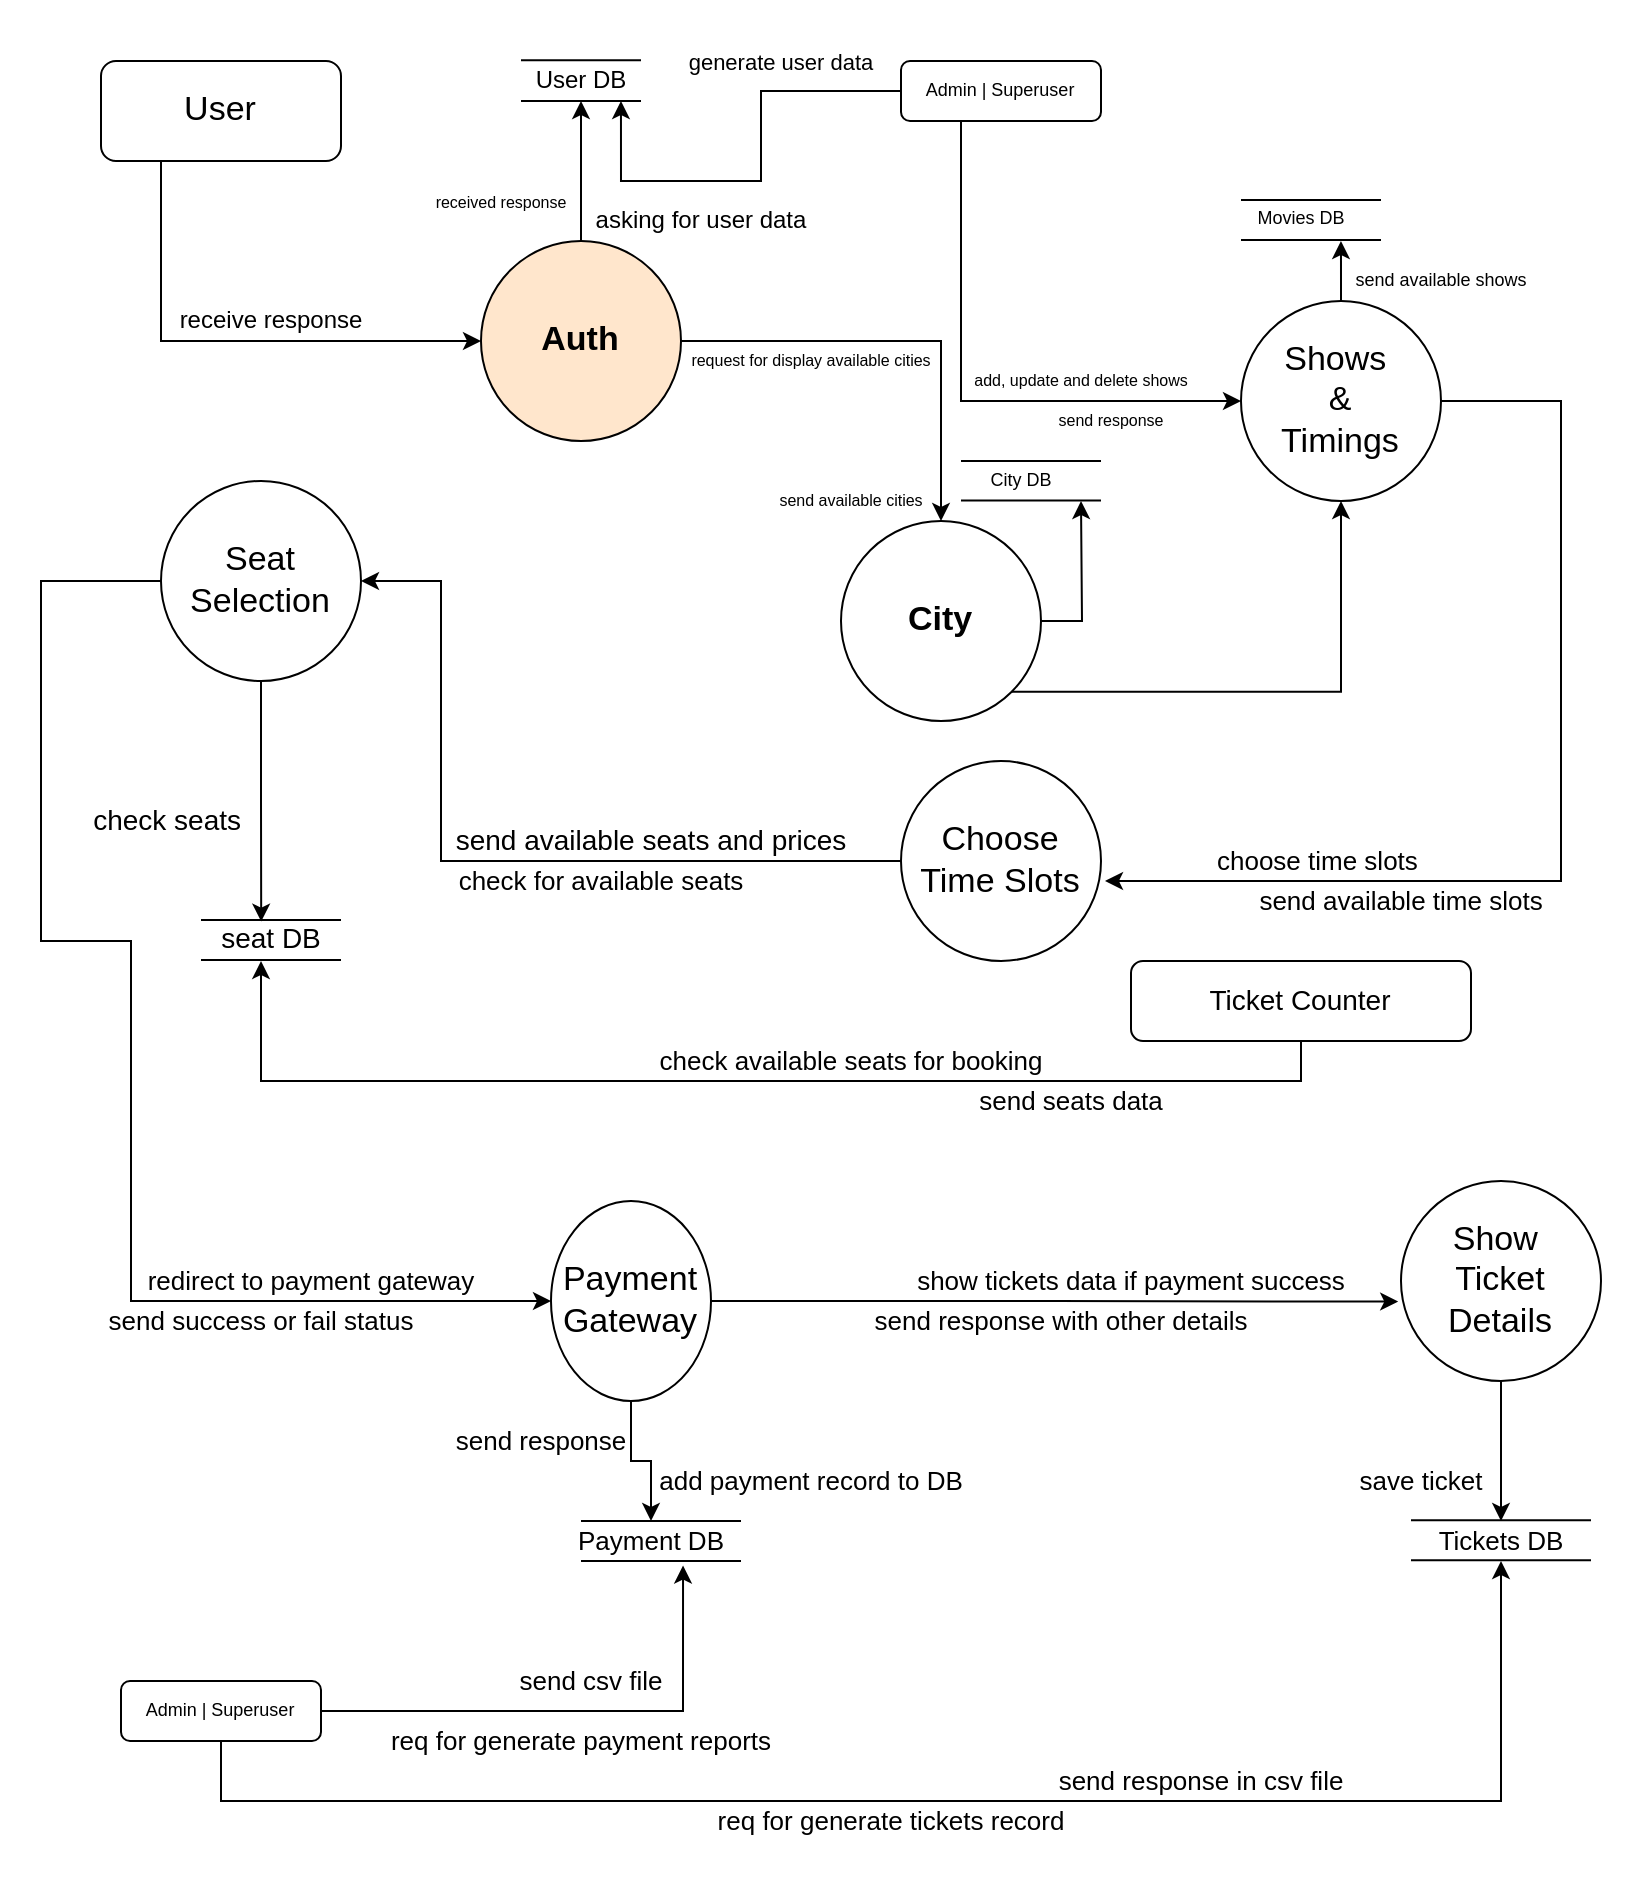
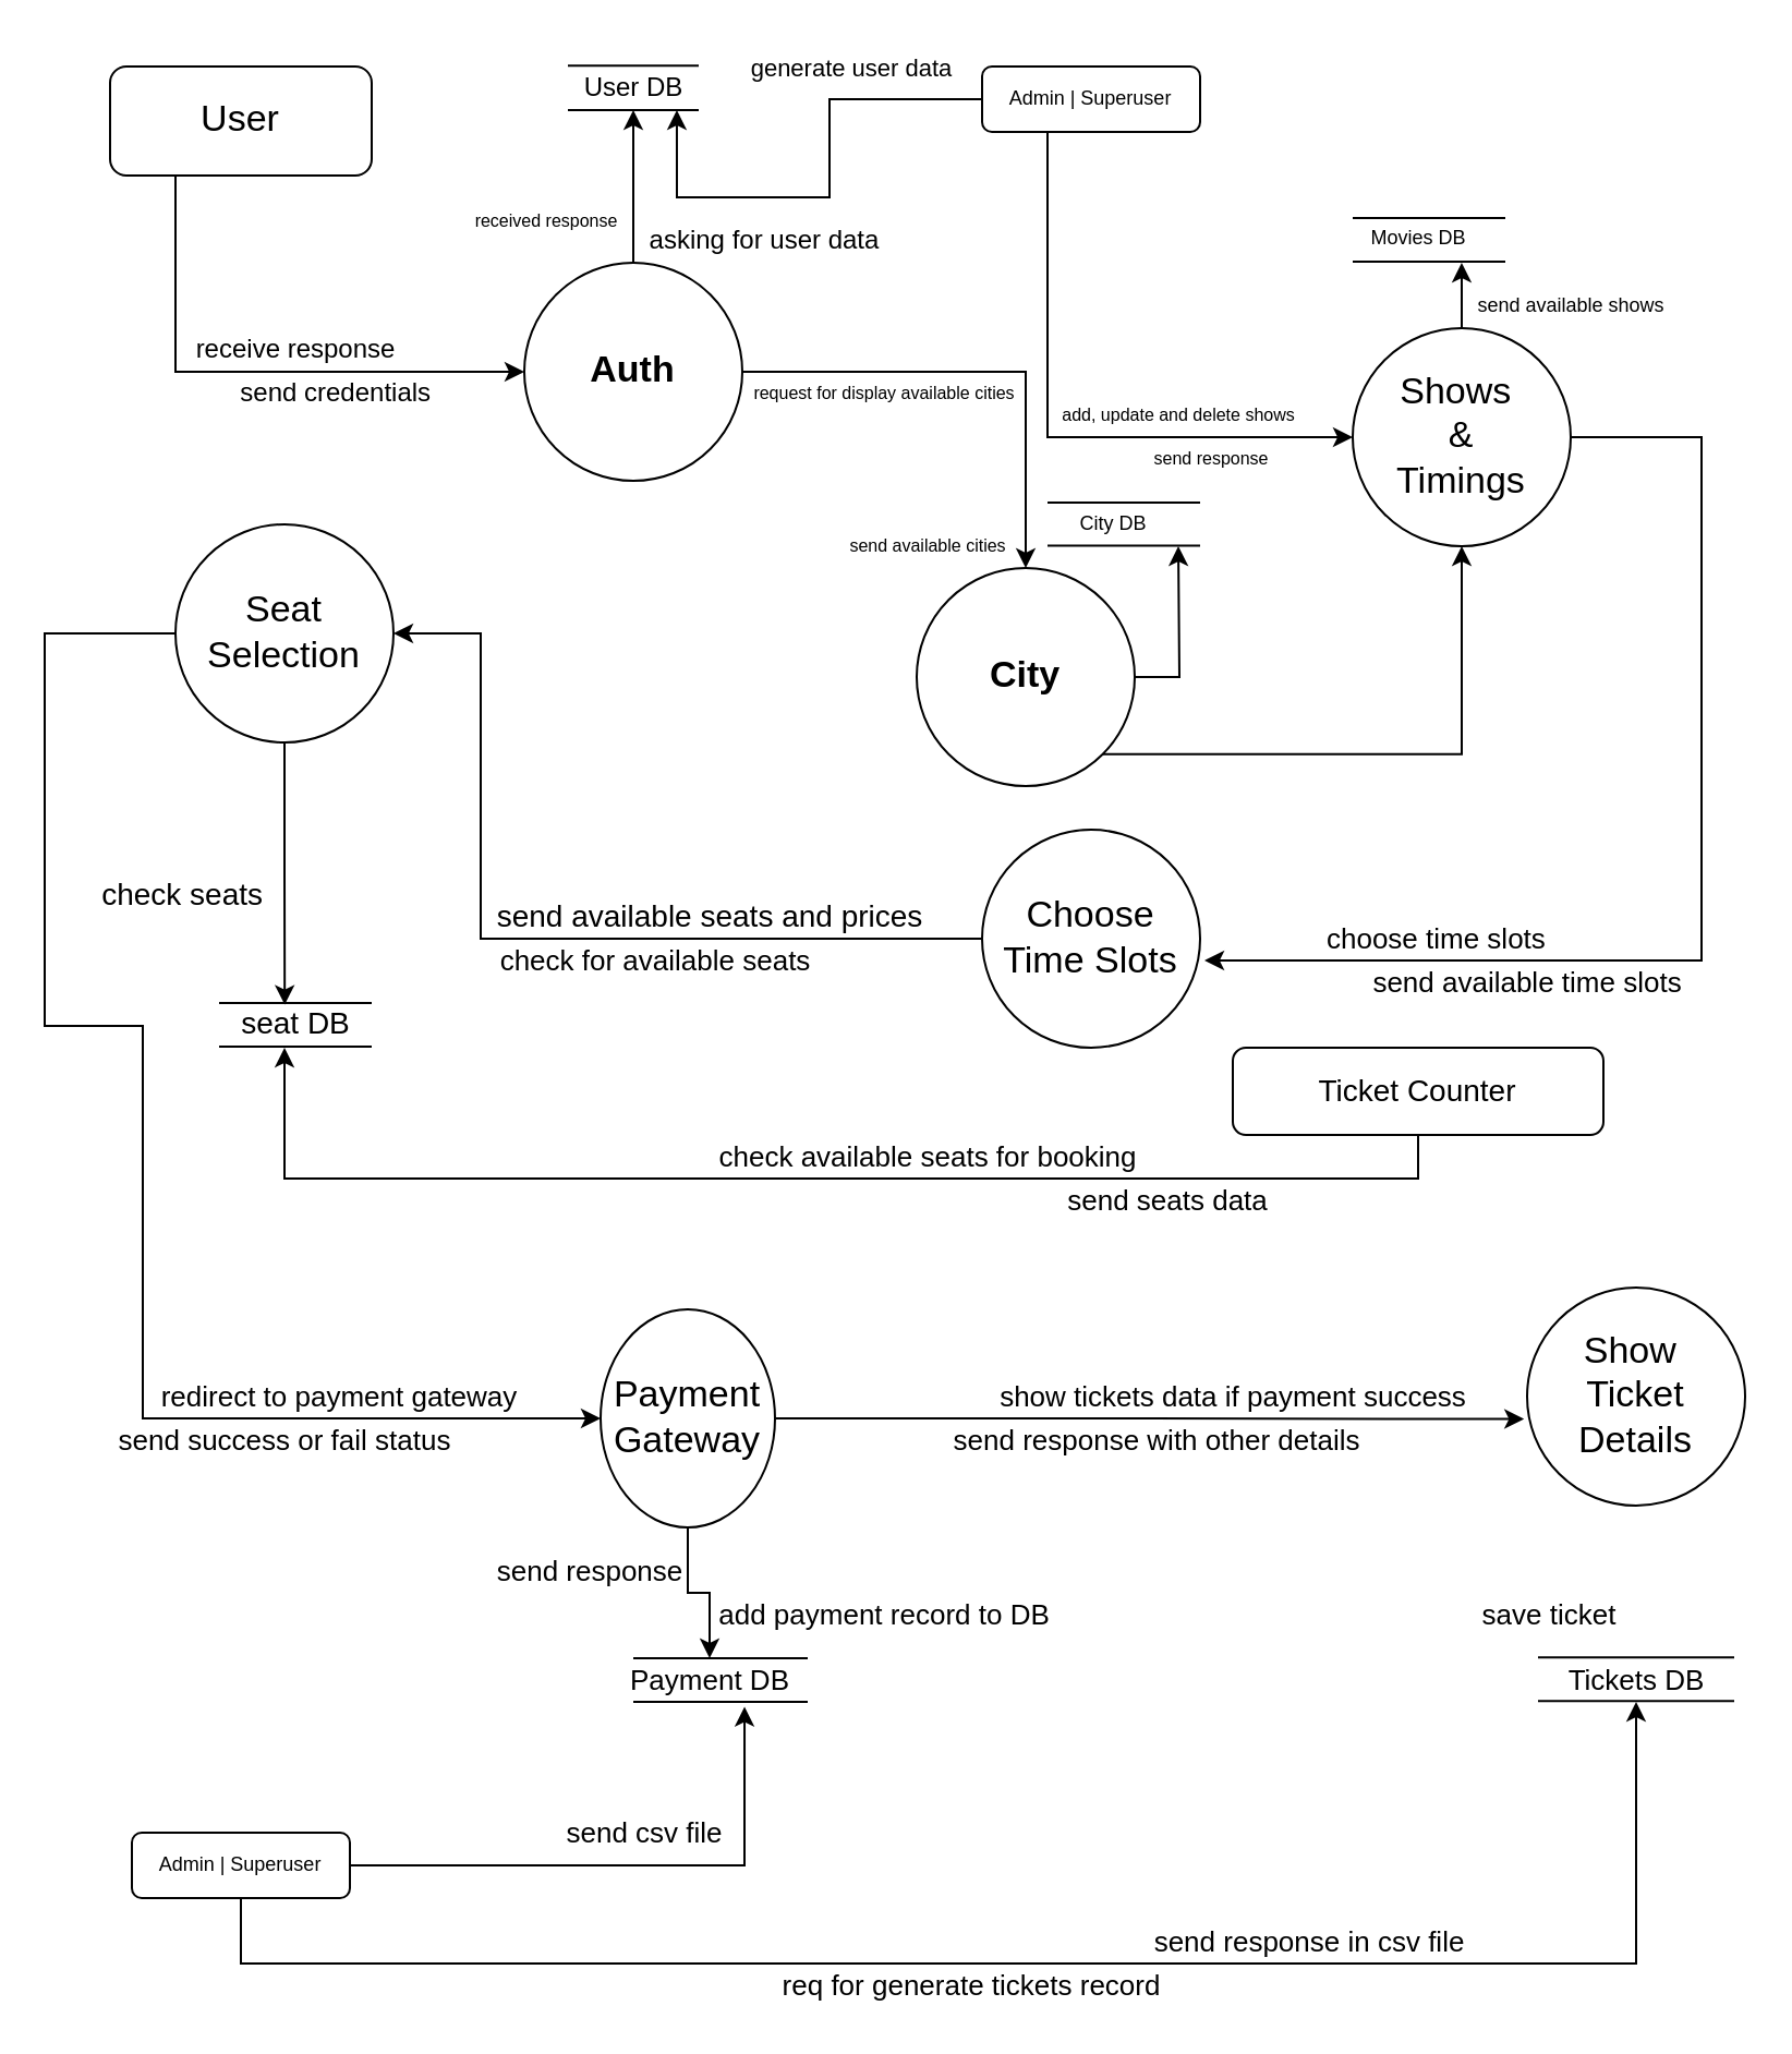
- <mxCell id="6" value="&lt;font style=&quot;font-size: 17px&quot;&gt;&lt;b&gt;Auth&lt;/b&gt;&lt;br&gt;&lt;/font&gt;" style="ellipse;whiteSpace=wrap;html=1;aspect=fixed;fillColor=#ffe6cc;" vertex="1" parent="1"><mxGeometry x="240" y="120" width="100" height="100" as="geometry" /></mxCell>
+ <mxCell id="6" value="&lt;font style=&quot;font-size: 17px&quot;&gt;&lt;b&gt;Auth&lt;/b&gt;&lt;br&gt;&lt;/font&gt;" style="ellipse;whiteSpace=wrap;html=1;aspect=fixed;" vertex="1" parent="1"><mxGeometry x="240" y="120" width="100" height="100" as="geometry" /></mxCell>
+ <mxCell id="7" value="send credentials&amp;nbsp;" style="text;html=1;align=center;verticalAlign=middle;resizable=0;points=[];autosize=1;strokeColor=none;fillColor=none;" vertex="1" parent="1"><mxGeometry x="100" y="170" width="110" height="20" as="geometry" /></mxCell>
- <mxCell id="61" style="edgeStyle=orthogonalEdgeStyle;rounded=0;orthogonalLoop=1;jettySize=auto;html=1;fontSize=13;" edge="1" parent="1" source="62" target="66"><mxGeometry relative="1" as="geometry" /></mxCell>
- <mxCell id="72" value="req for generate payment reports" style="text;html=1;align=center;verticalAlign=middle;resizable=0;points=[];autosize=1;strokeColor=none;fillColor=none;fontSize=13;" vertex="1" parent="1"><mxGeometry x="185" y="860" width="210" height="20" as="geometry" /></mxCell>
